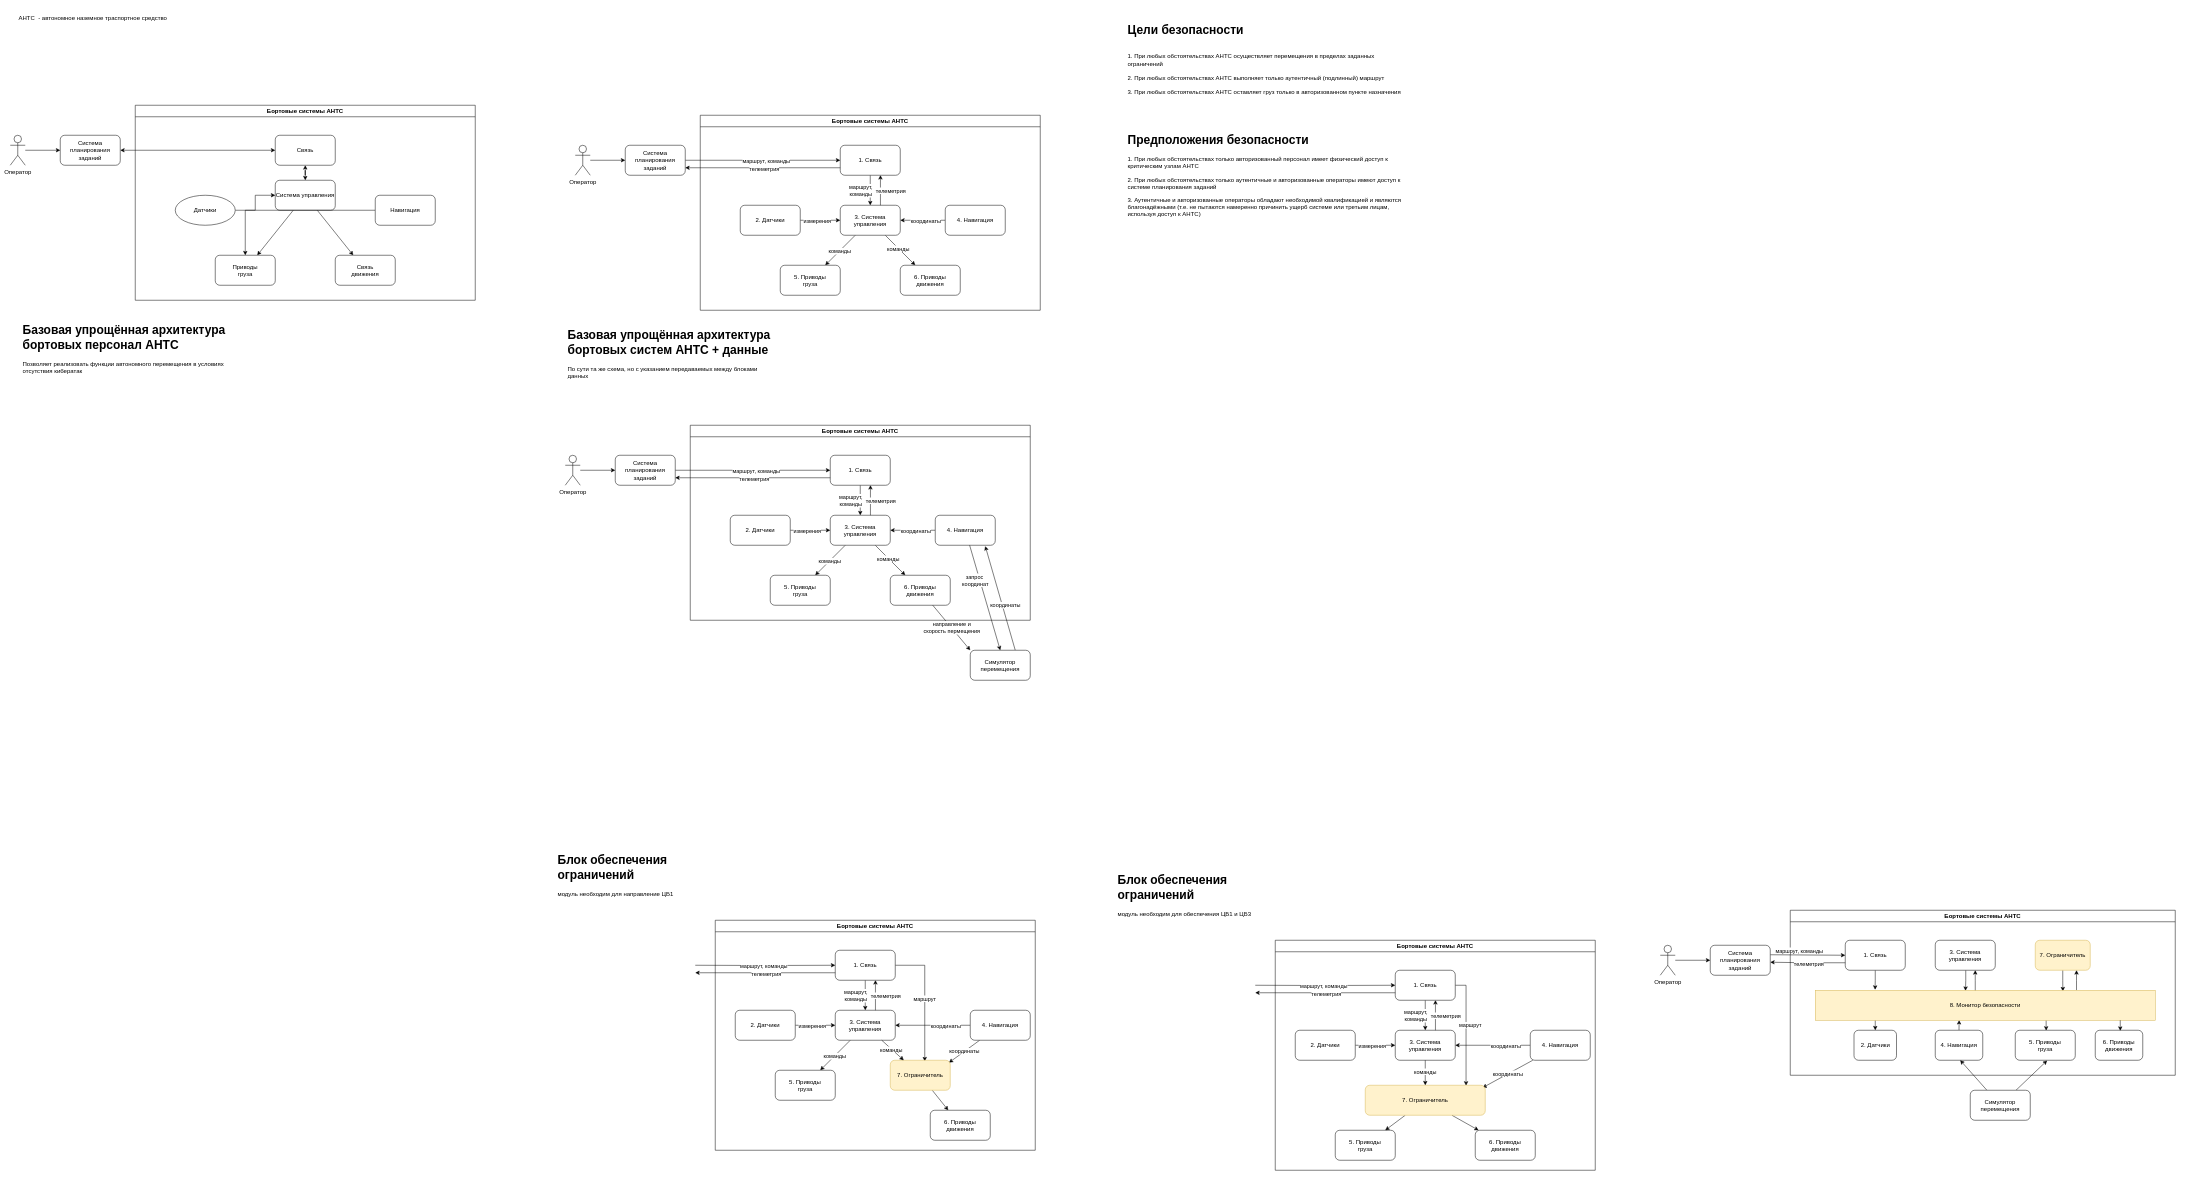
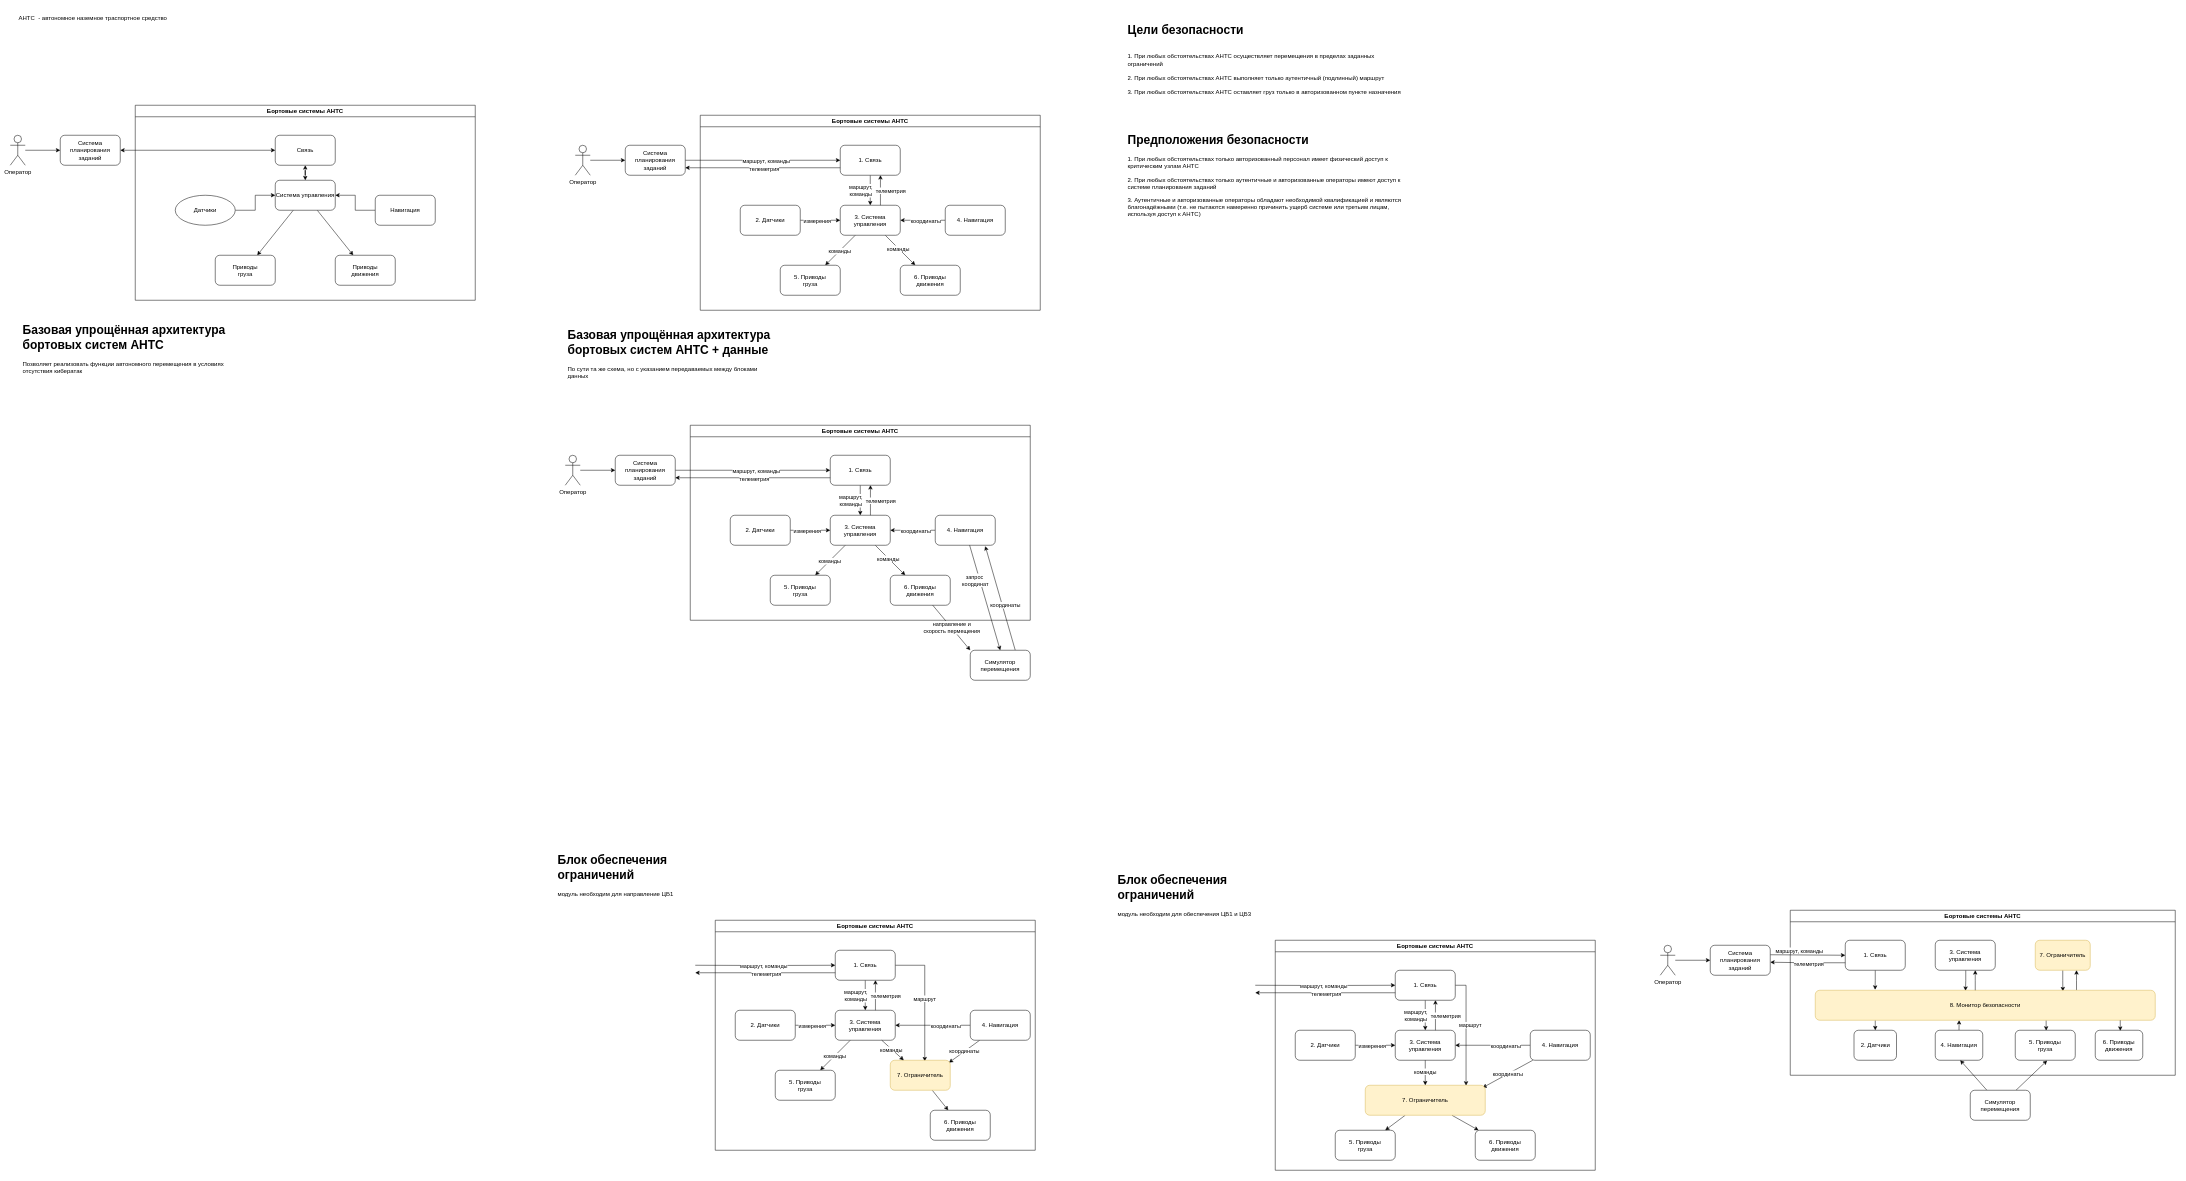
- <mxCell id="6" style="edgeStyle=orthogonalEdgeStyle;rounded=0;orthogonalLoop=1;jettySize=auto;html=1;" parent="2" source="7" target="11" edge="1"><mxGeometry relative="1" as="geometry" /></mxCell>
+ <mxCell id="6" style="edgeStyle=orthogonalEdgeStyle;rounded=0;orthogonalLoop=1;jettySize=auto;html=1;entryX=1;entryY=0.5;entryDx=0;entryDy=0;" parent="2" source="7" target="5" edge="1"><mxGeometry relative="1" as="geometry" /></mxCell>
- <mxCell id="10" value="Связь&lt;br&gt;движения" style="rounded=1;whiteSpace=wrap;html=1;" parent="2" vertex="1"><mxGeometry x="400" y="300" width="120" height="60" as="geometry" /></mxCell>
+ <mxCell id="10" value="Приводы&lt;br&gt;движения" style="rounded=1;whiteSpace=wrap;html=1;" parent="2" vertex="1"><mxGeometry x="400" y="300" width="120" height="60" as="geometry" /></mxCell>
- <mxCell id="18" value="&lt;h1&gt;Базовая упрощённая архитектура бортовых персонал АНТС&lt;/h1&gt;&lt;p&gt;Позволяет реализовать функции автономного перемещения в условиях отсутствия кибератак&lt;/p&gt;" style="text;html=1;strokeColor=none;fillColor=none;spacing=5;spacingTop=-20;whiteSpace=wrap;overflow=hidden;rounded=0;" parent="1" vertex="1"><mxGeometry x="40" y="640" width="450" height="120" as="geometry" /></mxCell>
+ <mxCell id="18" value="&lt;h1&gt;Базовая упрощённая архитектура бортовых систем АНТС&lt;/h1&gt;&lt;p&gt;Позволяет реализовать функции автономного перемещения в условиях отсутствия кибератак&lt;/p&gt;" style="text;html=1;strokeColor=none;fillColor=none;spacing=5;spacingTop=-20;whiteSpace=wrap;overflow=hidden;rounded=0;" parent="1" vertex="1"><mxGeometry x="40" y="640" width="450" height="120" as="geometry" /></mxCell>
- <mxCell id="149" value="8. Монитор безопасности" style="whiteSpace=wrap;html=1;fillColor=#fff2cc;strokeColor=#d6b656;rounded=0;" vertex="1" parent="134"><mxGeometry x="50" y="160" width="680" height="60" as="geometry" /></mxCell>
+ <mxCell id="149" value="8. Монитор безопасности" style="rounded=1;whiteSpace=wrap;html=1;fillColor=#fff2cc;strokeColor=#d6b656;" vertex="1" parent="134"><mxGeometry x="50" y="160" width="680" height="60" as="geometry" /></mxCell>
